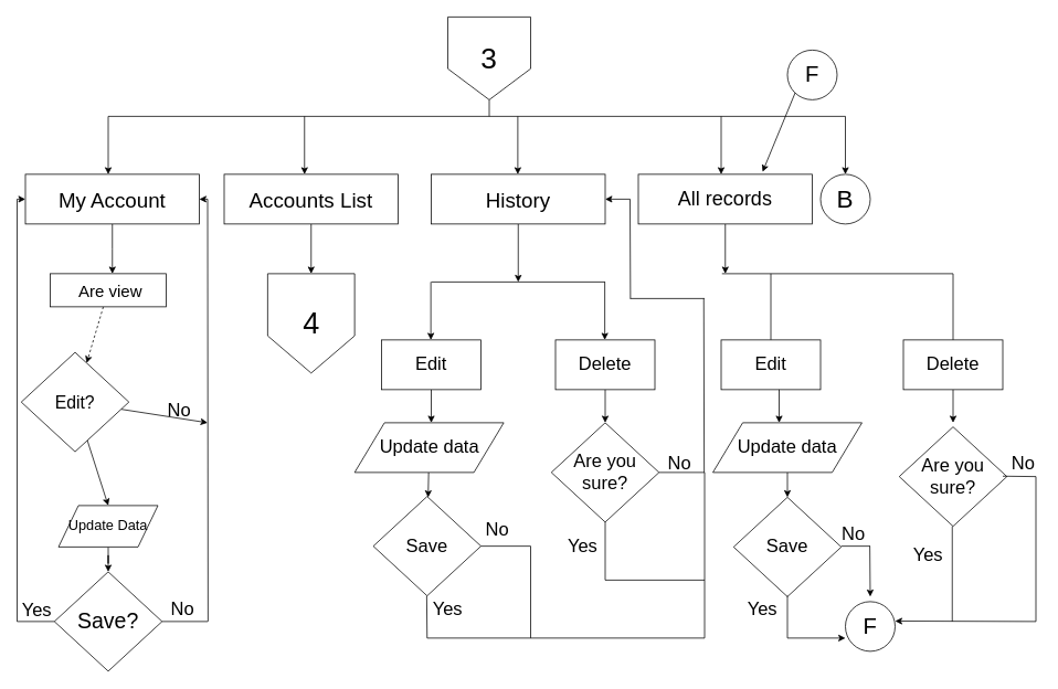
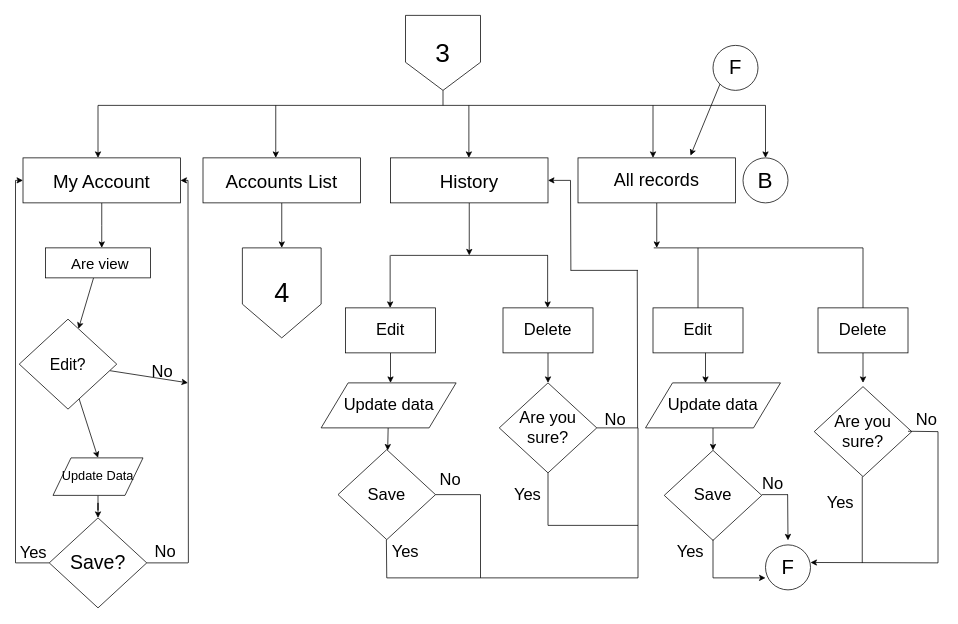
- <mxCell id="19" value="" style="edgeStyle=none;rounded=0;orthogonalLoop=1;jettySize=auto;html=1;strokeColor=#000000;dashed=1;" edge="1" parent="1" source="20" target="23"><mxGeometry relative="1" as="geometry" /></mxCell>
+ <mxCell id="19" value="" style="edgeStyle=none;rounded=0;orthogonalLoop=1;jettySize=auto;html=1;strokeColor=#000000;" edge="1" parent="1" source="20" target="23"><mxGeometry relative="1" as="geometry" /></mxCell>
